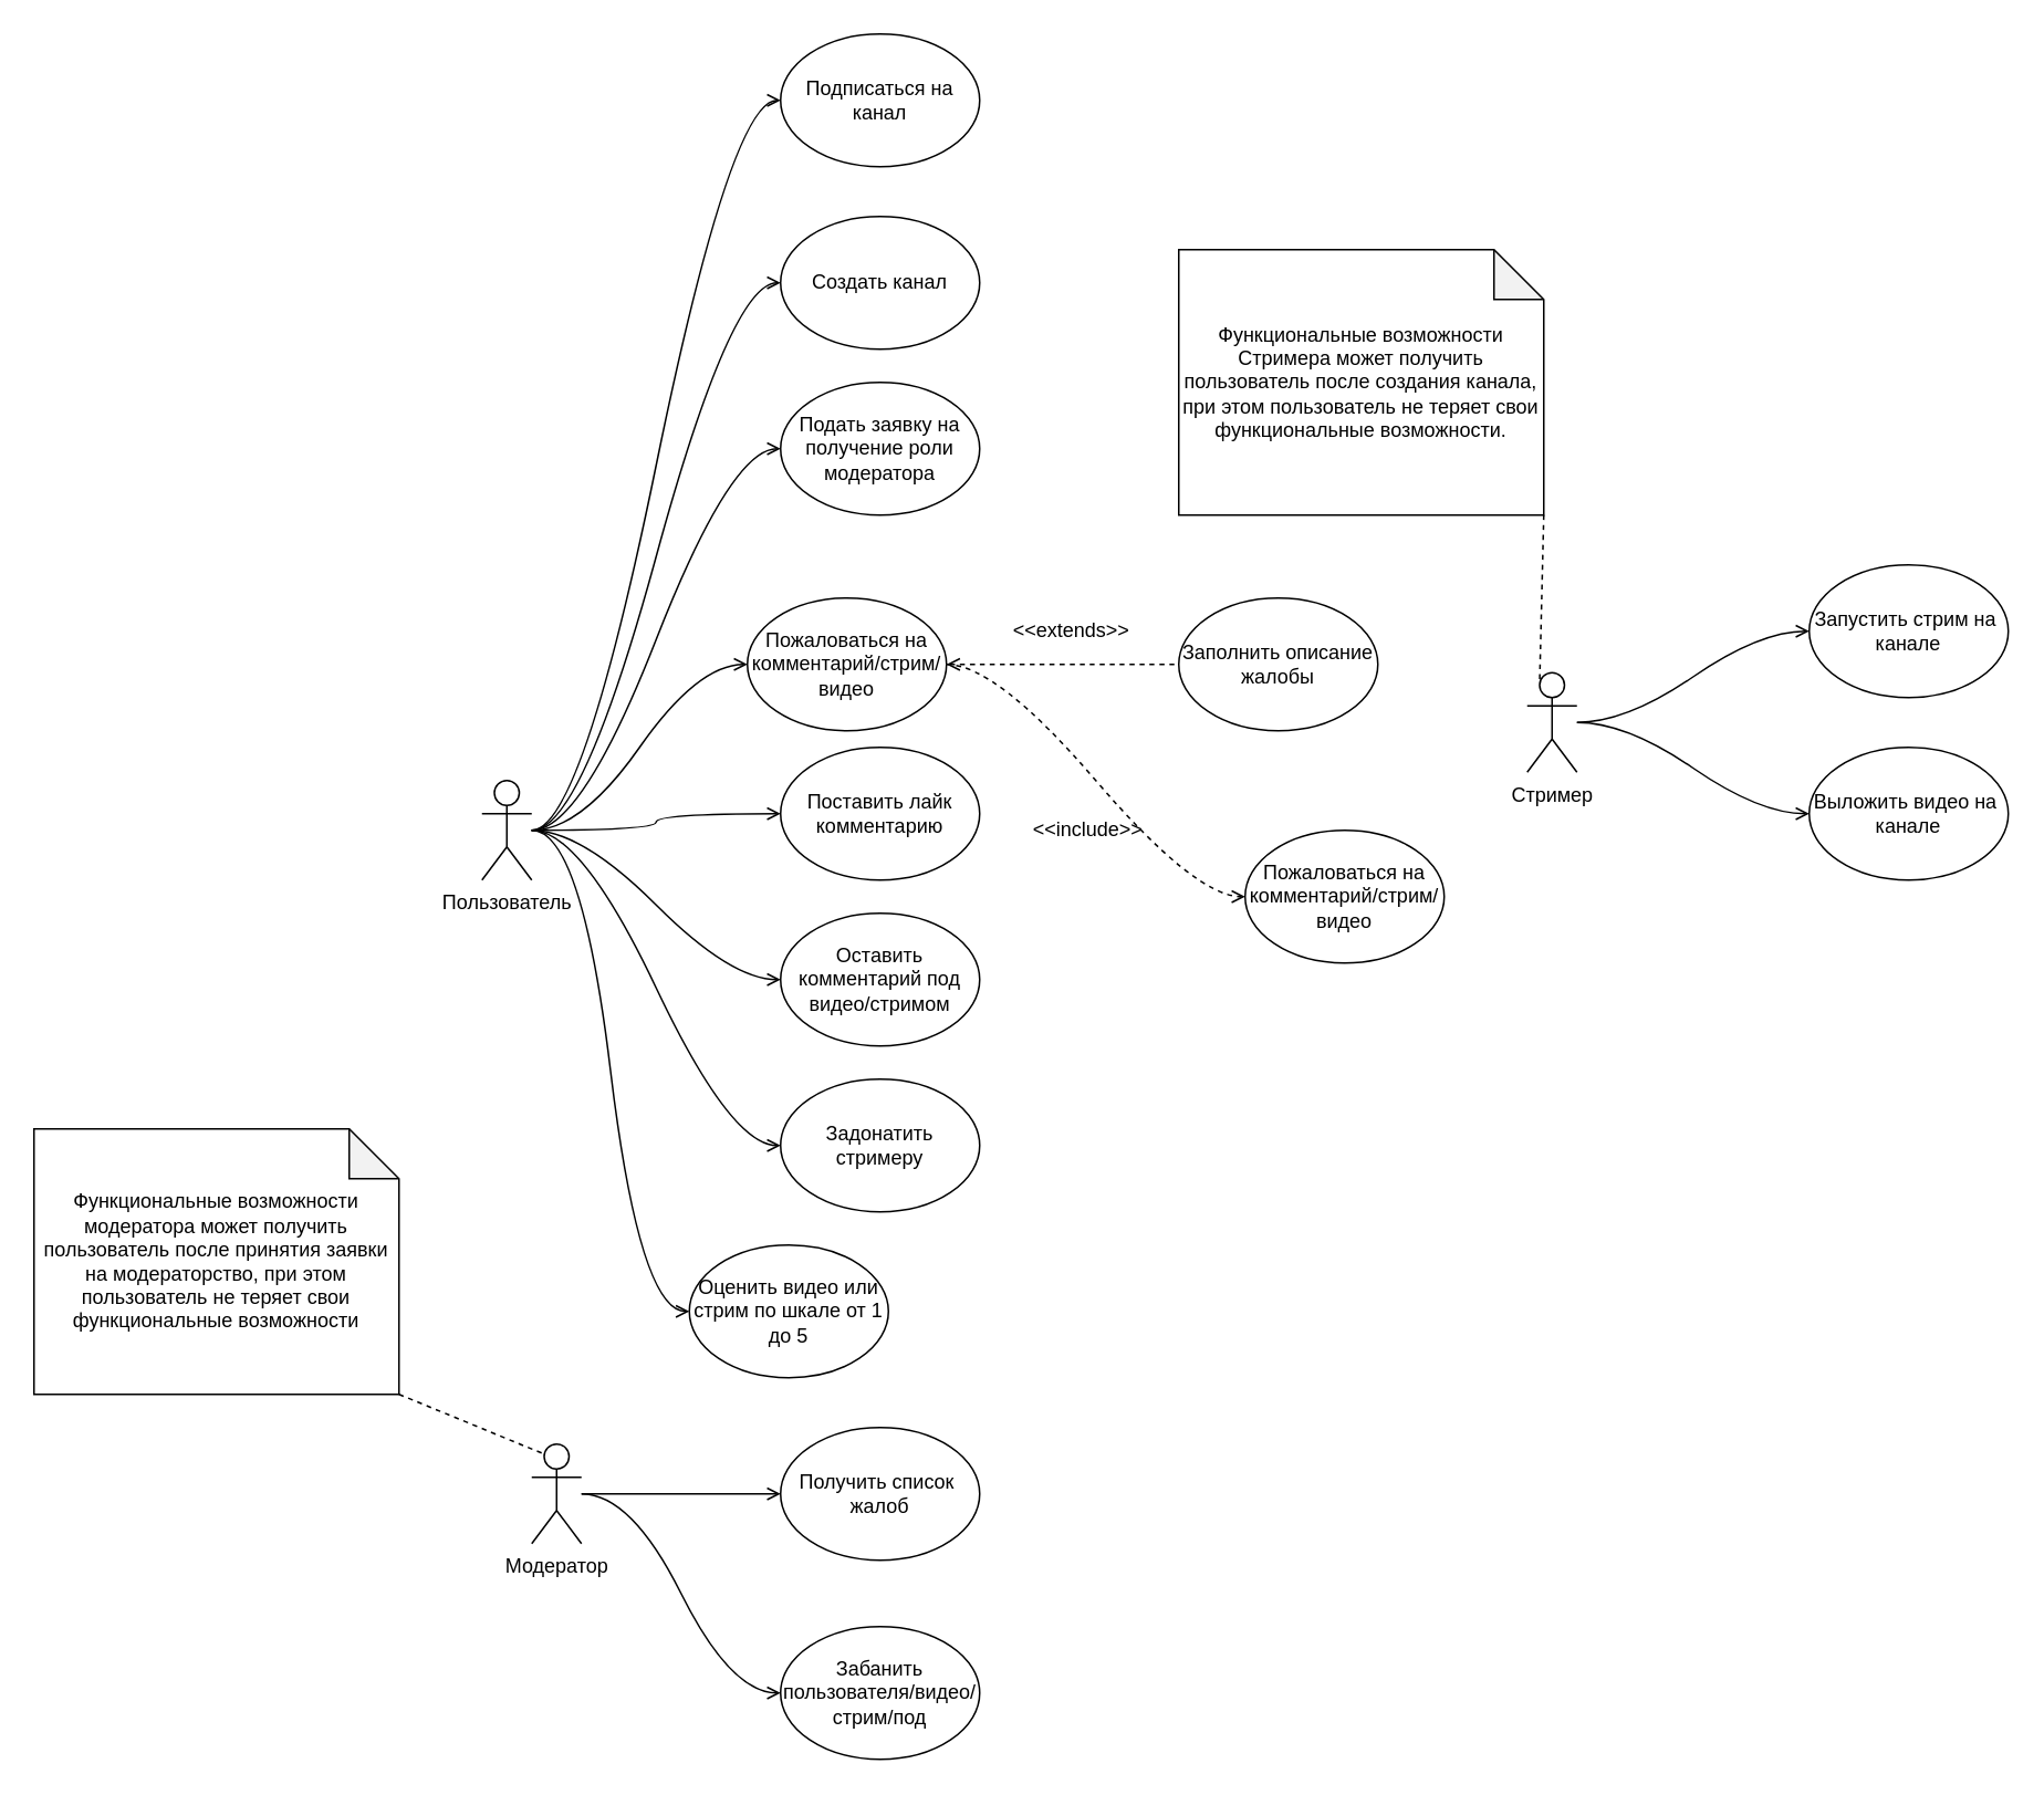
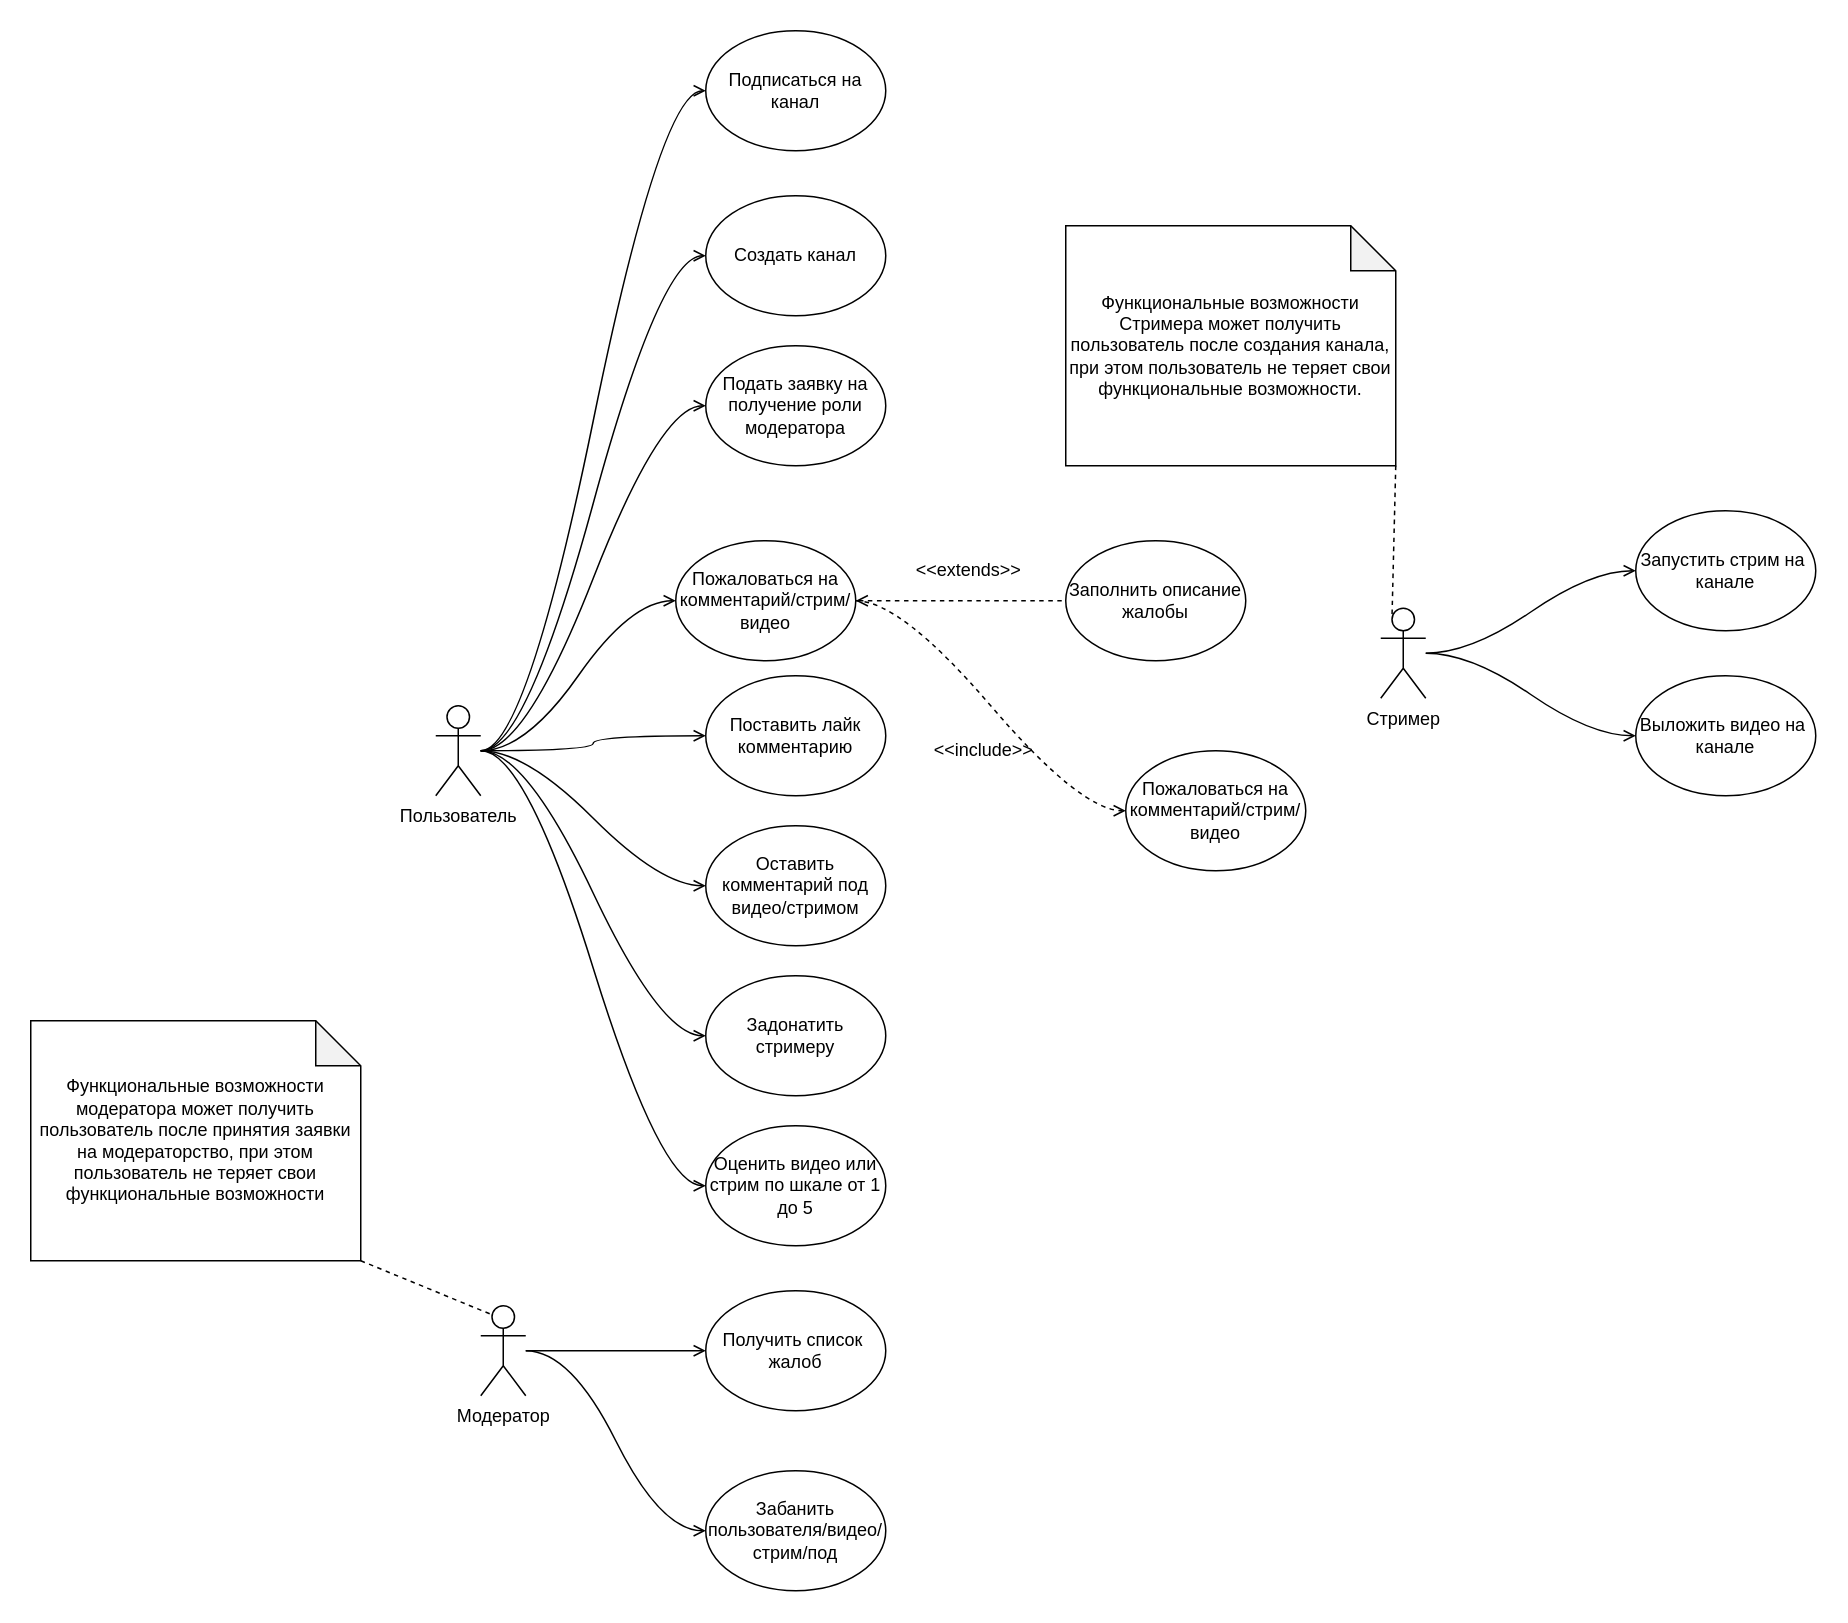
- <mxCell id="17" value="Оценить видео или стрим по шкале от 1 до 5" style="ellipse;whiteSpace=wrap;html=1;" vertex="1" parent="1"><mxGeometry x="415" y="750" width="120" height="80" as="geometry" /></mxCell>
+ <mxCell id="17" value="Оценить видео или стрим по шкале от 1 до 5" style="ellipse;whiteSpace=wrap;html=1;" vertex="1" parent="1"><mxGeometry x="470" y="750" width="120" height="80" as="geometry" /></mxCell>
